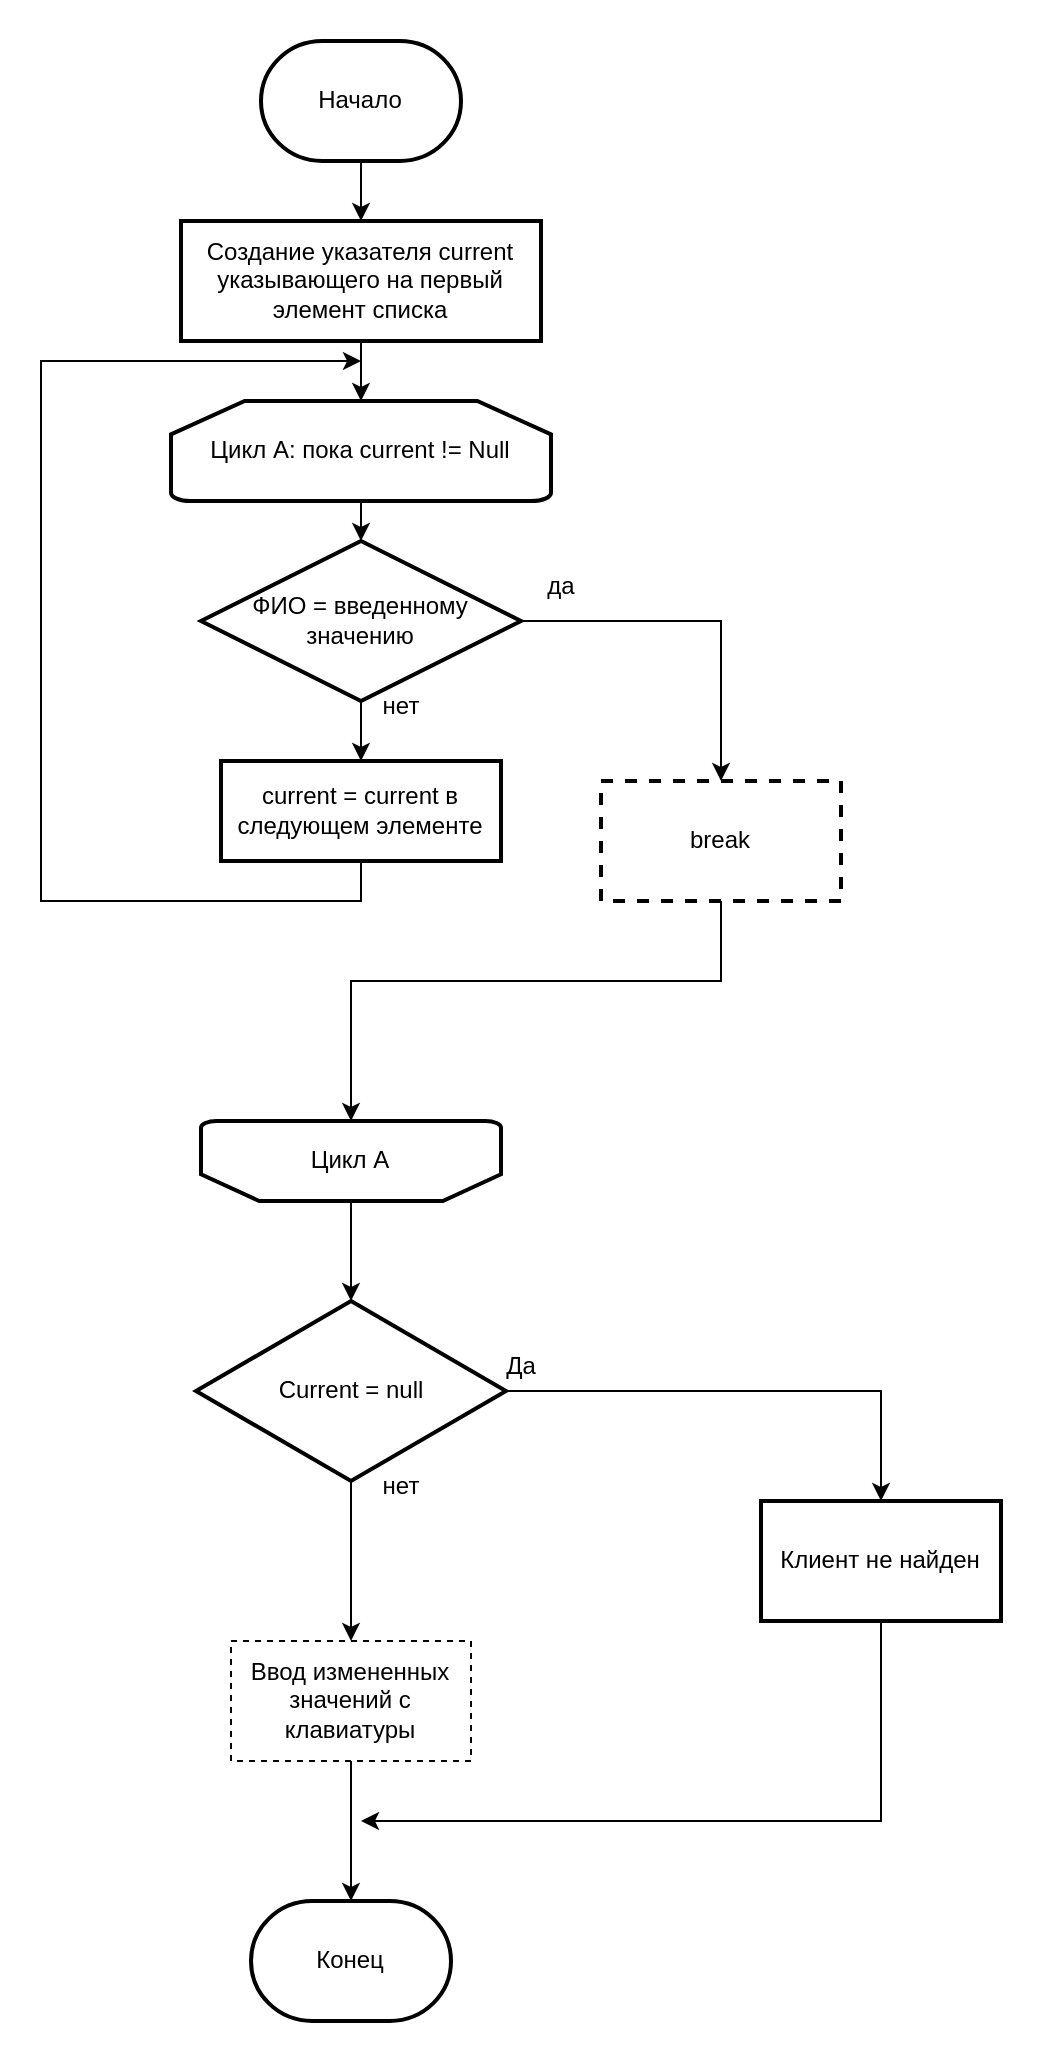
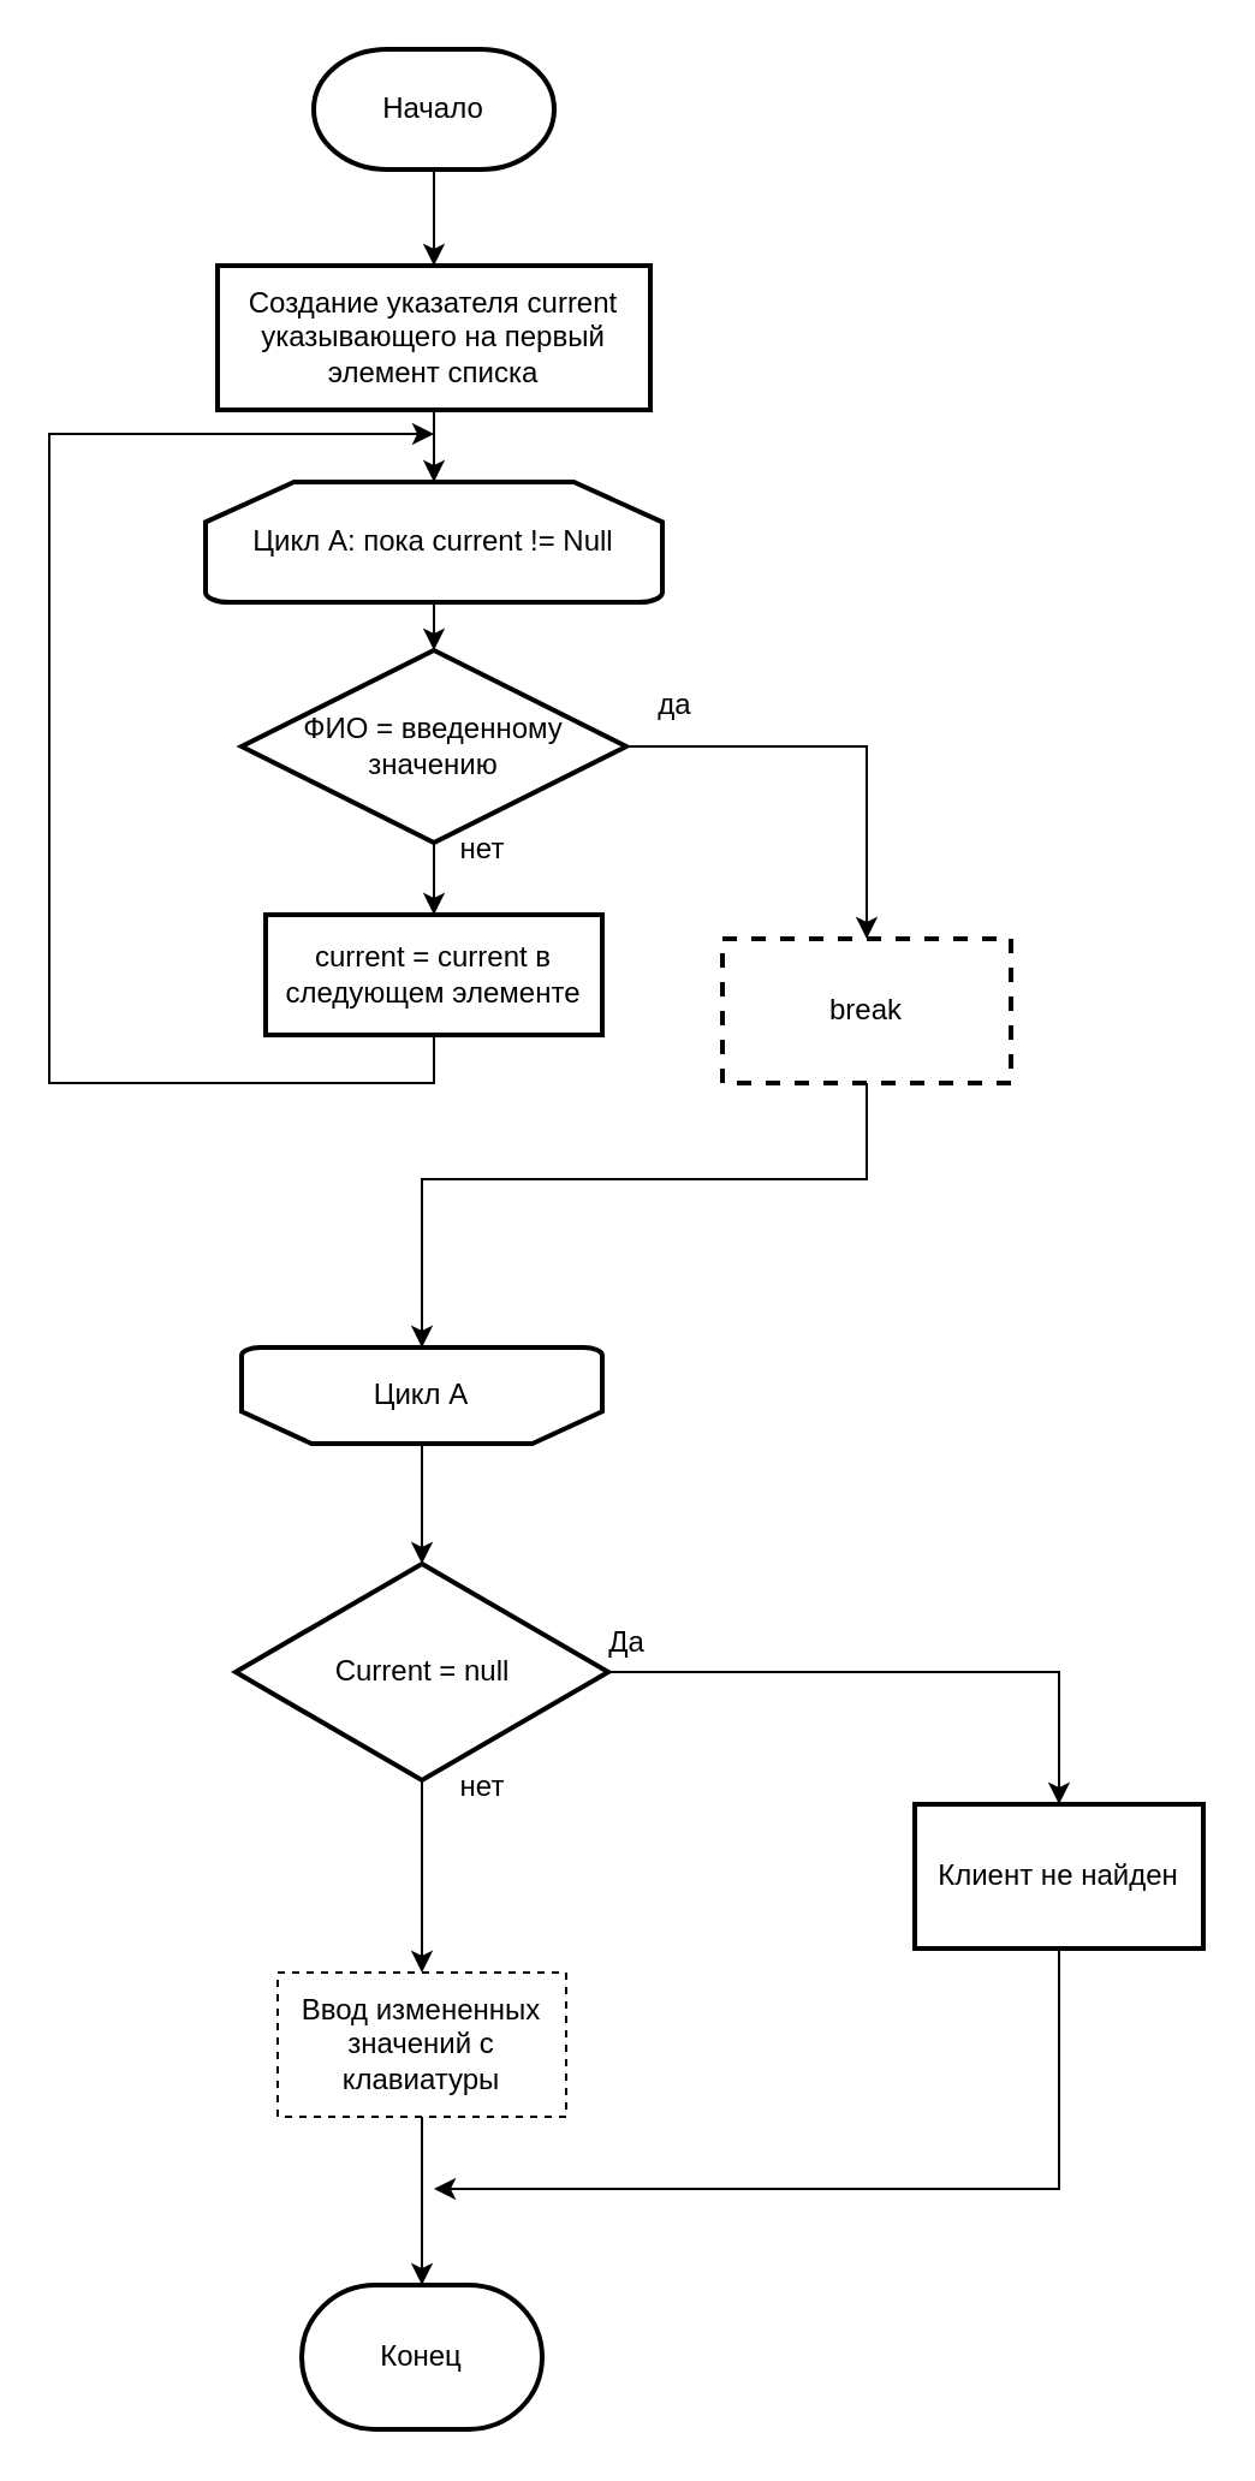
- <mxCell id="3" value="Начало" style="strokeWidth=2;html=1;shape=mxgraph.flowchart.terminator;whiteSpace=wrap;" vertex="1" parent="1"><mxGeometry x="130" y="20" width="100" height="60" as="geometry" /></mxCell>
+ <mxCell id="3" value="Начало" style="strokeWidth=2;html=1;shape=mxgraph.flowchart.terminator;whiteSpace=wrap;" vertex="1" parent="1"><mxGeometry x="130" y="20" width="100" height="50" as="geometry" /></mxCell>
